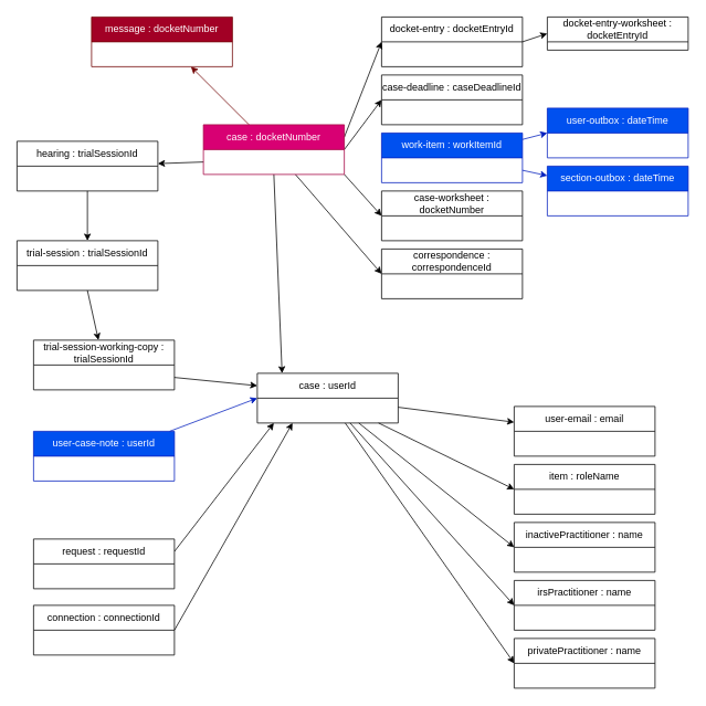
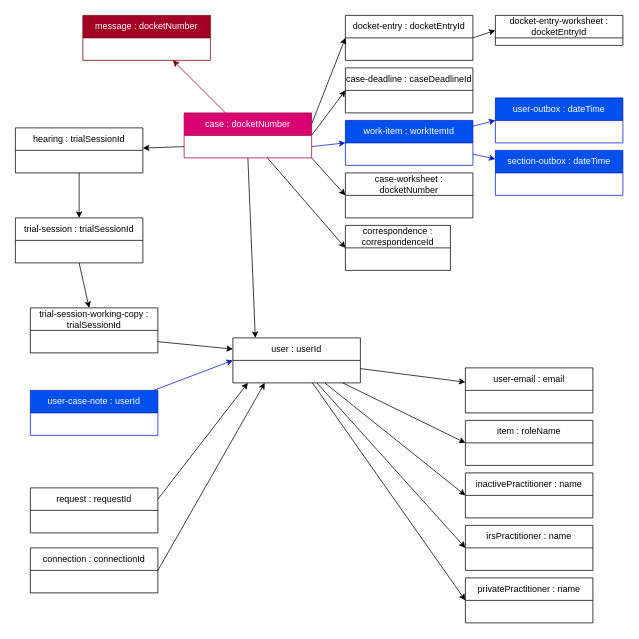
+ <mxCell id="4" style="edgeStyle=none;html=1;entryX=0;entryY=0.5;entryDx=0;entryDy=0;fontColor=#FFFFFF;exitX=1;exitY=0.75;exitDx=0;exitDy=0;fillColor=#0050ef;strokeColor=#001DBC;" parent="1" source="10" target="15" edge="1"><mxGeometry relative="1" as="geometry"><mxPoint x="320" y="10" as="sourcePoint" /></mxGeometry></mxCell>
- <mxCell id="34" value="correspondence : correspondenceId" style="swimlane;fontStyle=0;childLayout=stackLayout;horizontal=1;startSize=30;horizontalStack=0;resizeParent=1;resizeParentMax=0;resizeLast=0;collapsible=1;marginBottom=0;whiteSpace=wrap;html=1;" parent="1" vertex="1"><mxGeometry x="460" y="300" width="170" height="60" as="geometry" /></mxCell>
+ <mxCell id="34" value="correspondence : correspondenceId" style="swimlane;fontStyle=0;childLayout=stackLayout;horizontal=1;startSize=30;horizontalStack=0;resizeParent=1;resizeParentMax=0;resizeLast=0;collapsible=1;marginBottom=0;whiteSpace=wrap;html=1;" parent="1" vertex="1"><mxGeometry x="460" y="300" width="140" height="60" as="geometry" /></mxCell>
- <mxCell id="21" value="case : userId" style="swimlane;fontStyle=0;childLayout=stackLayout;horizontal=1;startSize=30;horizontalStack=0;resizeParent=1;resizeParentMax=0;resizeLast=0;collapsible=1;marginBottom=0;whiteSpace=wrap;html=1;" parent="1" vertex="1"><mxGeometry x="310" y="450" width="170" height="60" as="geometry" /></mxCell>
+ <mxCell id="21" value="user : userId" style="swimlane;fontStyle=0;childLayout=stackLayout;horizontal=1;startSize=30;horizontalStack=0;resizeParent=1;resizeParentMax=0;resizeLast=0;collapsible=1;marginBottom=0;whiteSpace=wrap;html=1;" parent="1" vertex="1"><mxGeometry x="310" y="450" width="170" height="60" as="geometry" /></mxCell>
